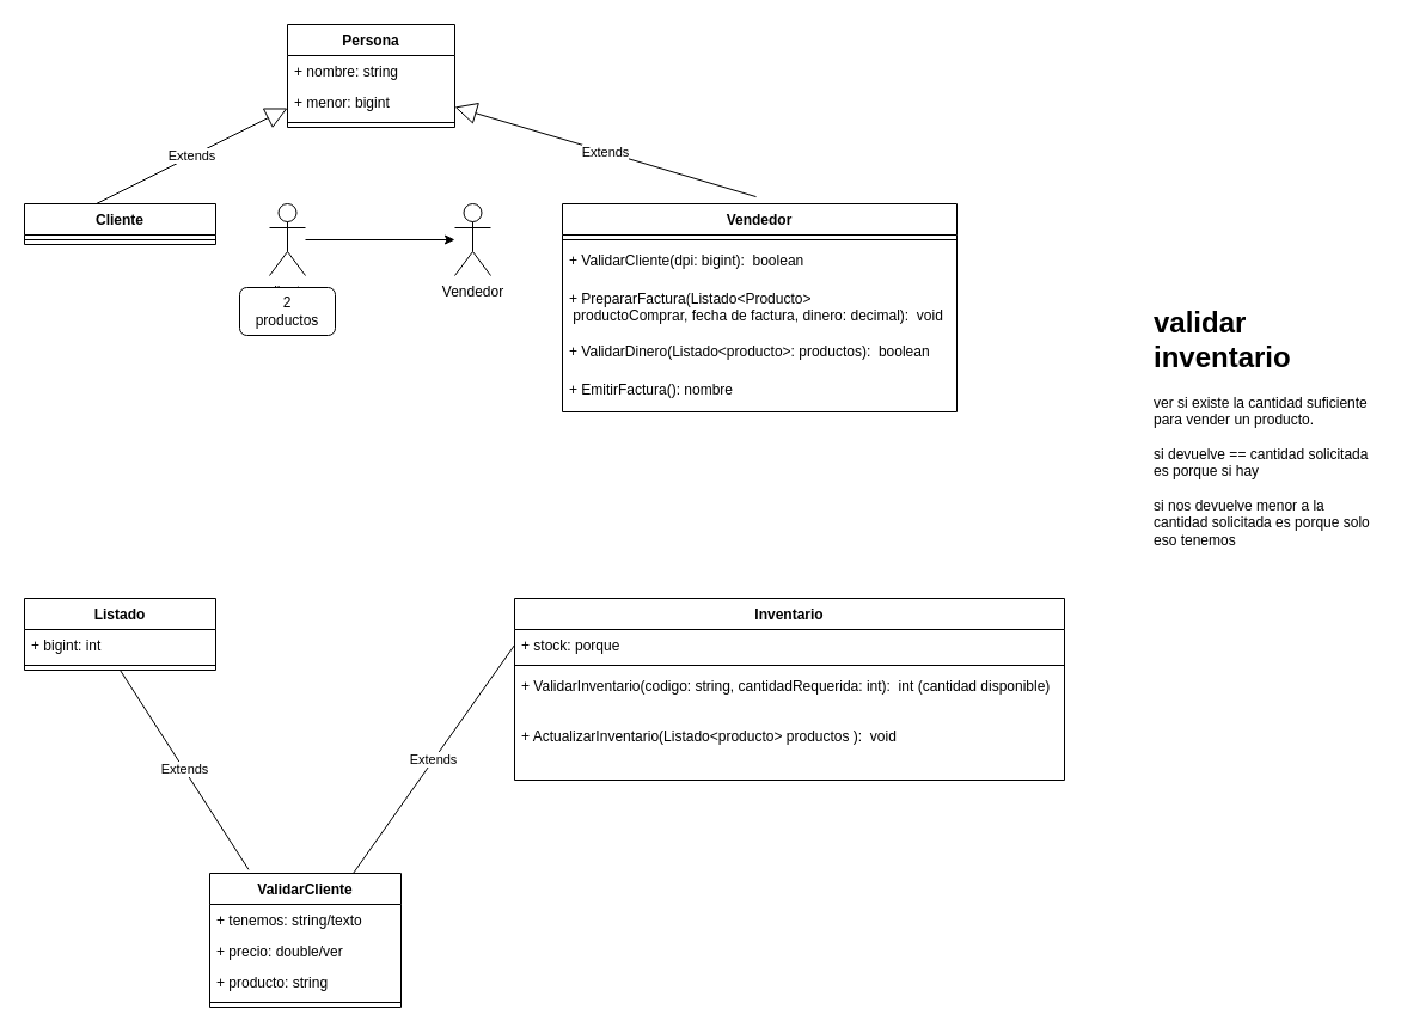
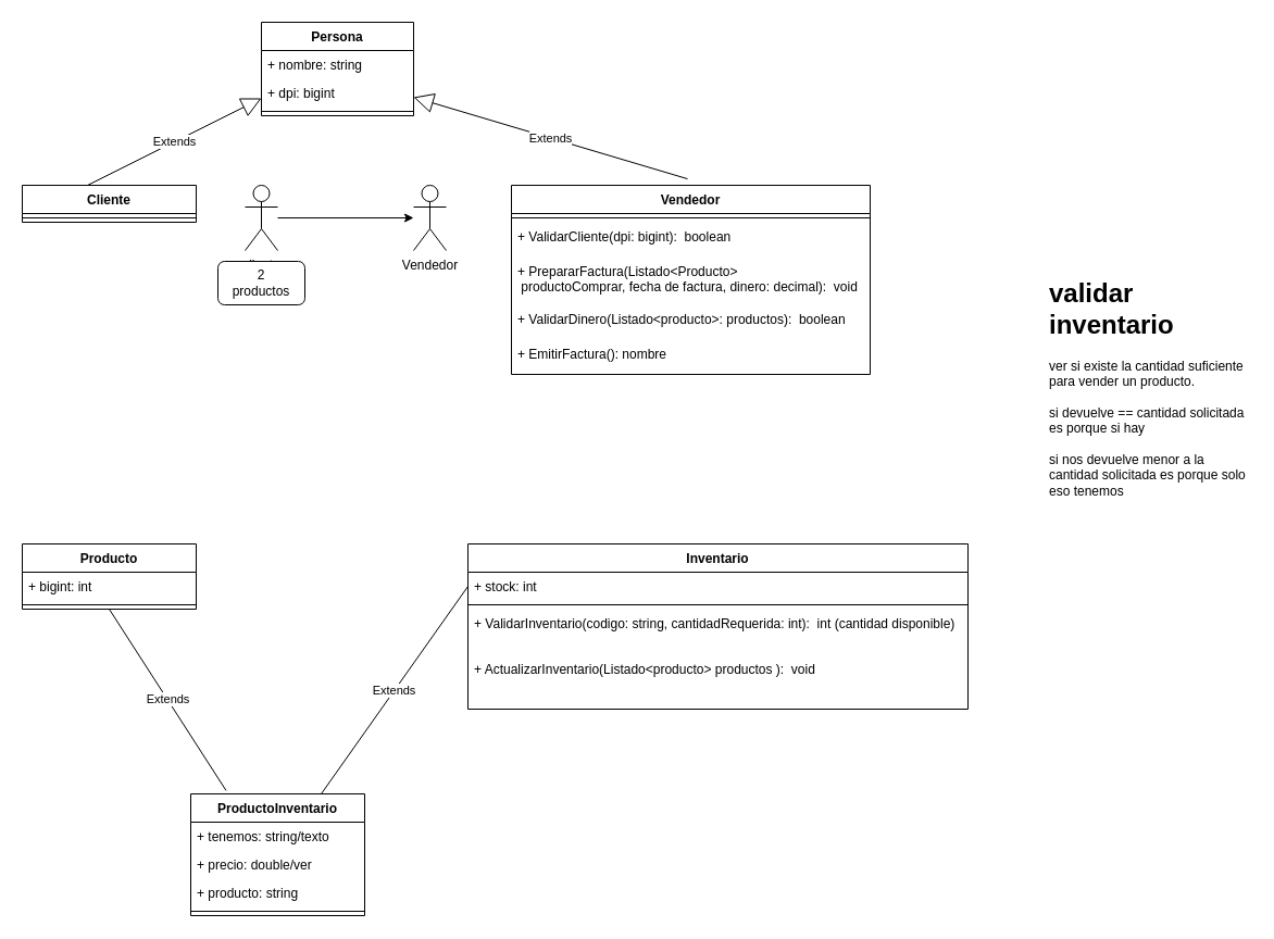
- <mxCell id="12" value="+ menor: bigint" style="text;strokeColor=none;fillColor=none;align=left;verticalAlign=top;spacingLeft=4;spacingRight=4;overflow=hidden;rotatable=0;points=[[0,0.5],[1,0.5]];portConstraint=eastwest;" vertex="1" parent="10"><mxGeometry y="52" width="140" height="26" as="geometry" /></mxCell>
+ <mxCell id="12" value="+ dpi: bigint" style="text;strokeColor=none;fillColor=none;align=left;verticalAlign=top;spacingLeft=4;spacingRight=4;overflow=hidden;rotatable=0;points=[[0,0.5],[1,0.5]];portConstraint=eastwest;" vertex="1" parent="10"><mxGeometry y="52" width="140" height="26" as="geometry" /></mxCell>
- <mxCell id="16" value="Listado" style="swimlane;fontStyle=1;align=center;verticalAlign=top;childLayout=stackLayout;horizontal=1;startSize=26;horizontalStack=0;resizeParent=1;resizeParentMax=0;resizeLast=0;collapsible=1;marginBottom=0;" vertex="1" parent="1"><mxGeometry x="20" y="500" width="160" height="60" as="geometry" /></mxCell>
+ <mxCell id="16" value="Producto" style="swimlane;fontStyle=1;align=center;verticalAlign=top;childLayout=stackLayout;horizontal=1;startSize=26;horizontalStack=0;resizeParent=1;resizeParentMax=0;resizeLast=0;collapsible=1;marginBottom=0;" vertex="1" parent="1"><mxGeometry x="20" y="500" width="160" height="60" as="geometry" /></mxCell>
- <mxCell id="20" value="+ stock: porque" style="text;strokeColor=none;fillColor=none;align=left;verticalAlign=top;spacingLeft=4;spacingRight=4;overflow=hidden;rotatable=0;points=[[0,0.5],[1,0.5]];portConstraint=eastwest;" vertex="1" parent="19"><mxGeometry y="26" width="460" height="26" as="geometry" /></mxCell>
+ <mxCell id="20" value="+ stock: int" style="text;strokeColor=none;fillColor=none;align=left;verticalAlign=top;spacingLeft=4;spacingRight=4;overflow=hidden;rotatable=0;points=[[0,0.5],[1,0.5]];portConstraint=eastwest;" vertex="1" parent="19"><mxGeometry y="26" width="460" height="26" as="geometry" /></mxCell>
- <mxCell id="29" value="ValidarCliente" style="swimlane;fontStyle=1;align=center;verticalAlign=top;childLayout=stackLayout;horizontal=1;startSize=26;horizontalStack=0;resizeParent=1;resizeParentMax=0;resizeLast=0;collapsible=1;marginBottom=0;" vertex="1" parent="1"><mxGeometry x="175" y="730" width="160" height="112" as="geometry" /></mxCell>
+ <mxCell id="29" value="ProductoInventario" style="swimlane;fontStyle=1;align=center;verticalAlign=top;childLayout=stackLayout;horizontal=1;startSize=26;horizontalStack=0;resizeParent=1;resizeParentMax=0;resizeLast=0;collapsible=1;marginBottom=0;" vertex="1" parent="1"><mxGeometry x="175" y="730" width="160" height="112" as="geometry" /></mxCell>
